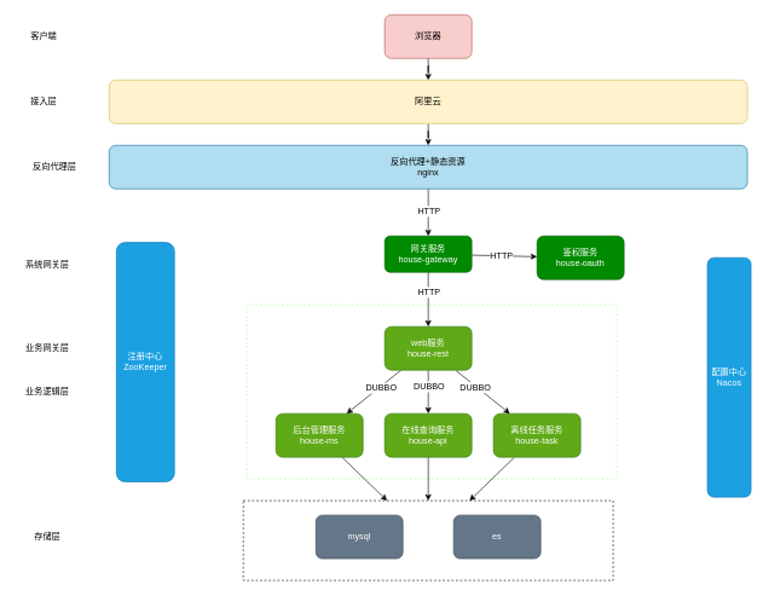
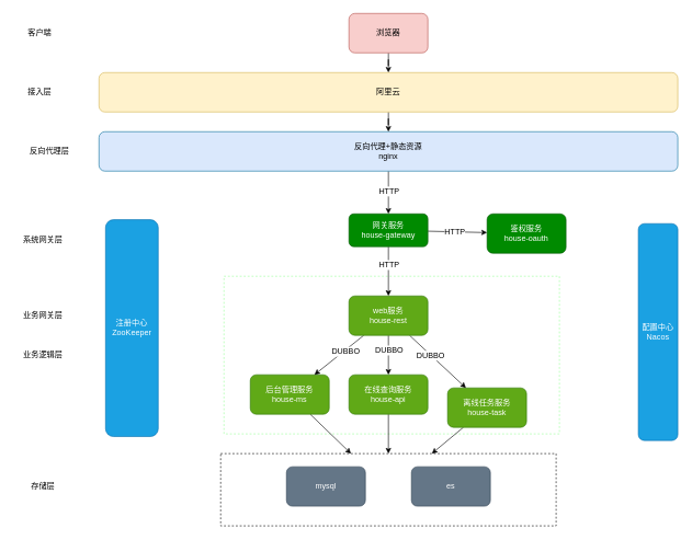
- <mxCell id="9" value="反向代理+静态资源&lt;br&gt;nginx&lt;br&gt;" style="rounded=1;whiteSpace=wrap;html=1;fillColor=#b1ddf0;strokeColor=#10739e;" parent="1" vertex="1"><mxGeometry x="150" y="200" width="880" height="60" as="geometry" /></mxCell>
+ <mxCell id="9" value="反向代理+静态资源&lt;br&gt;nginx&lt;br&gt;" style="rounded=1;whiteSpace=wrap;html=1;fillColor=#dae8fc;strokeColor=#10739e;" parent="1" vertex="1"><mxGeometry x="150" y="200" width="880" height="60" as="geometry" /></mxCell>
- <mxCell id="29" value="配置中心&lt;br&gt;Nacos&lt;br&gt;" style="rounded=1;whiteSpace=wrap;html=1;fillColor=#1ba1e2;strokeColor=#006EAF;fontColor=#ffffff;" parent="1" vertex="1"><mxGeometry x="975" y="355" width="60" height="330" as="geometry" /></mxCell>
+ <mxCell id="29" value="配置中心&lt;br&gt;Nacos&lt;br&gt;" style="rounded=1;whiteSpace=wrap;html=1;fillColor=#1ba1e2;strokeColor=#006EAF;fontColor=#ffffff;" parent="1" vertex="1"><mxGeometry x="970" y="340" width="60" height="330" as="geometry" /></mxCell>
- <mxCell id="33" value="离线任务服务&lt;br&gt;house-task&lt;br&gt;" style="rounded=1;whiteSpace=wrap;html=1;fillColor=#60a917;strokeColor=#2D7600;fontColor=#ffffff;" parent="1" vertex="1"><mxGeometry x="680" y="570" width="120" height="60" as="geometry" /></mxCell>
+ <mxCell id="33" value="离线任务服务&lt;br&gt;house-task&lt;br&gt;" style="rounded=1;whiteSpace=wrap;html=1;fillColor=#60a917;strokeColor=#2D7600;fontColor=#ffffff;" parent="1" vertex="1"><mxGeometry x="680" y="590" width="120" height="60" as="geometry" /></mxCell>
